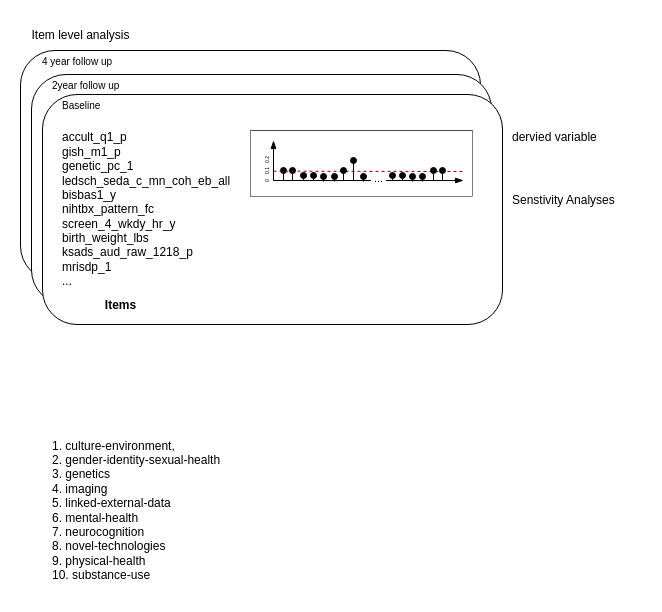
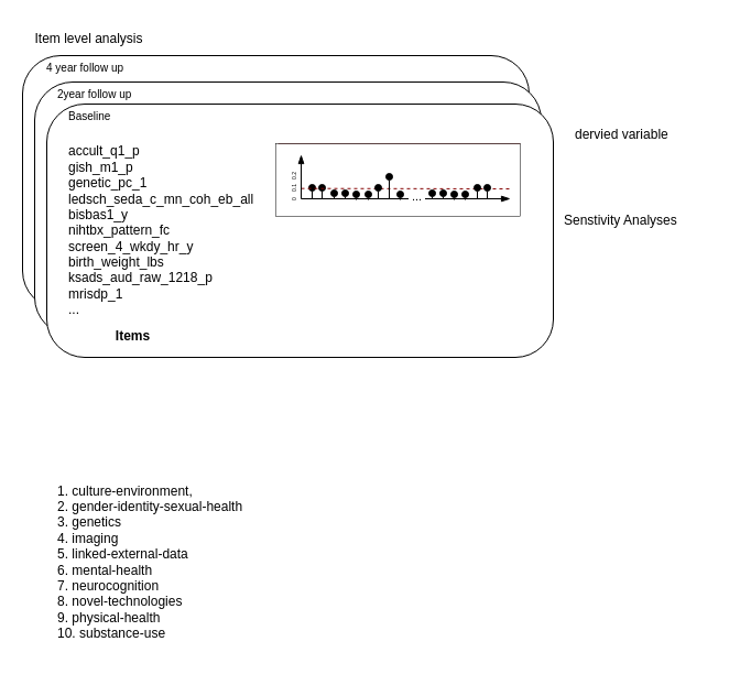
- <mxCell id="3" value="dervied variable" style="text;html=1;align=left;verticalAlign=middle;resizable=0;points=[];autosize=1;strokeColor=none;fillColor=none;" vertex="1" parent="1"><mxGeometry x="510" y="121.5" width="110" height="30" as="geometry" /></mxCell>
+ <mxCell id="3" value="dervied variable" style="text;html=1;align=left;verticalAlign=middle;resizable=0;points=[];autosize=1;strokeColor=none;fillColor=none;" vertex="1" parent="1"><mxGeometry x="520" y="106.5" width="110" height="30" as="geometry" /></mxCell>
